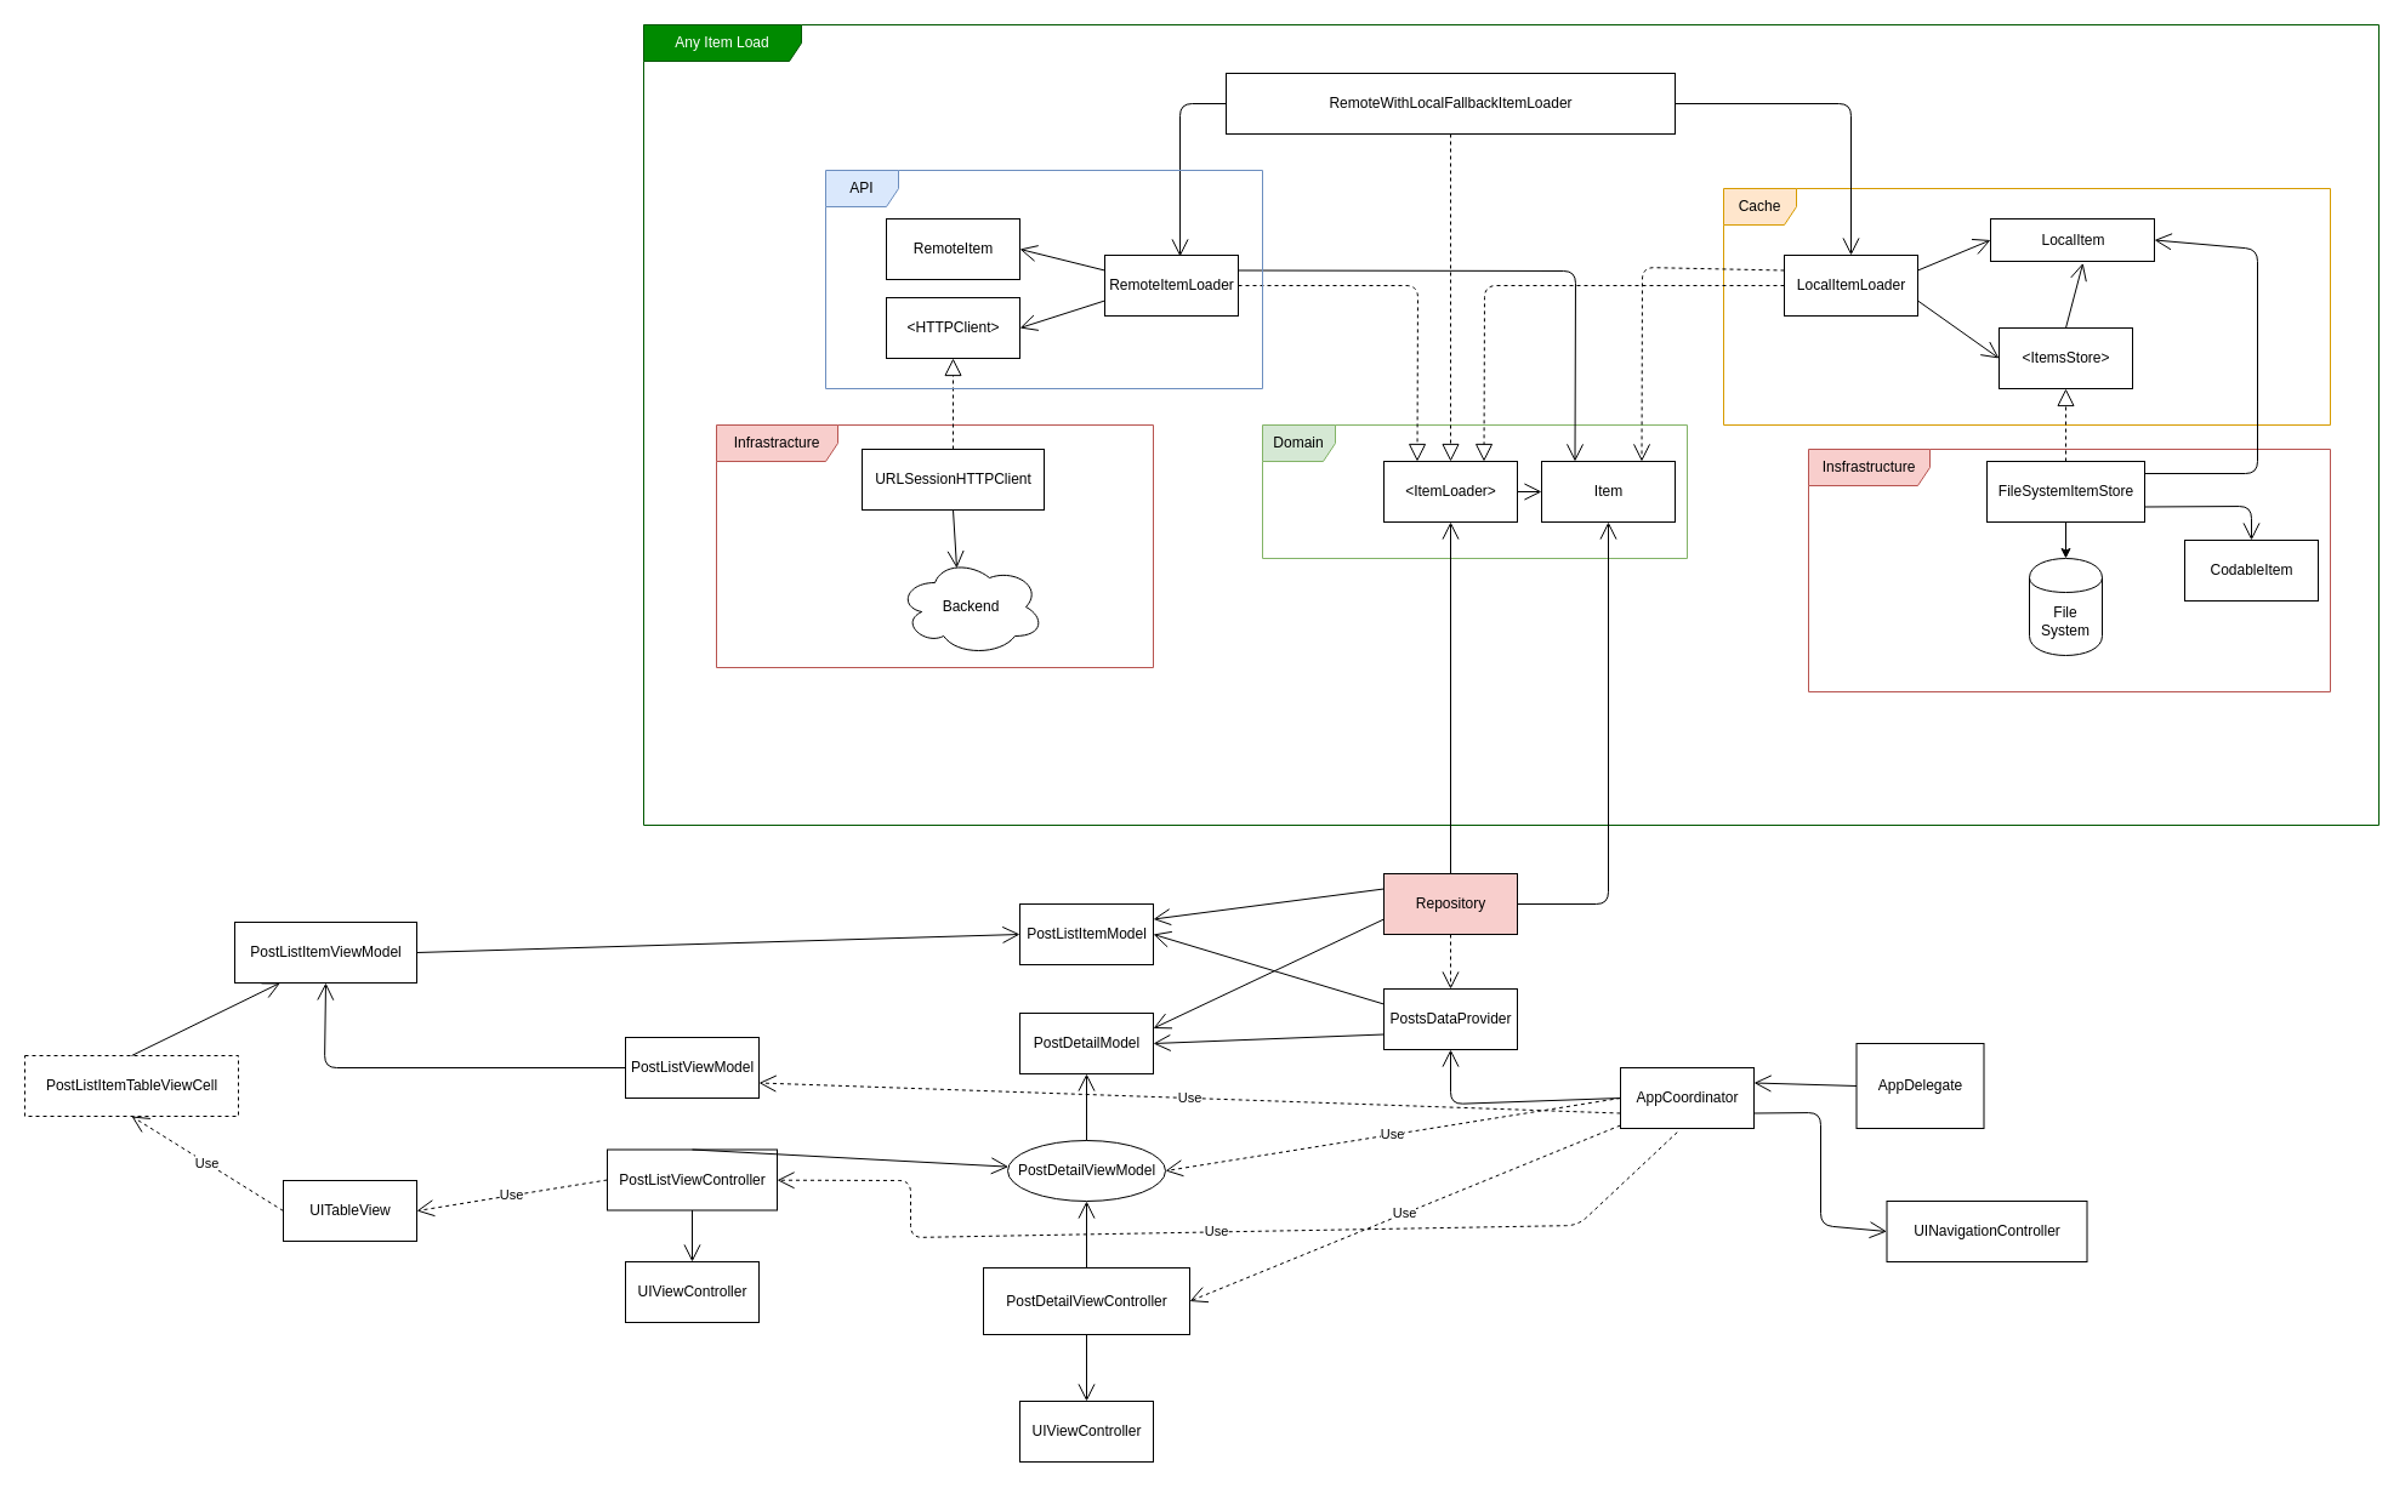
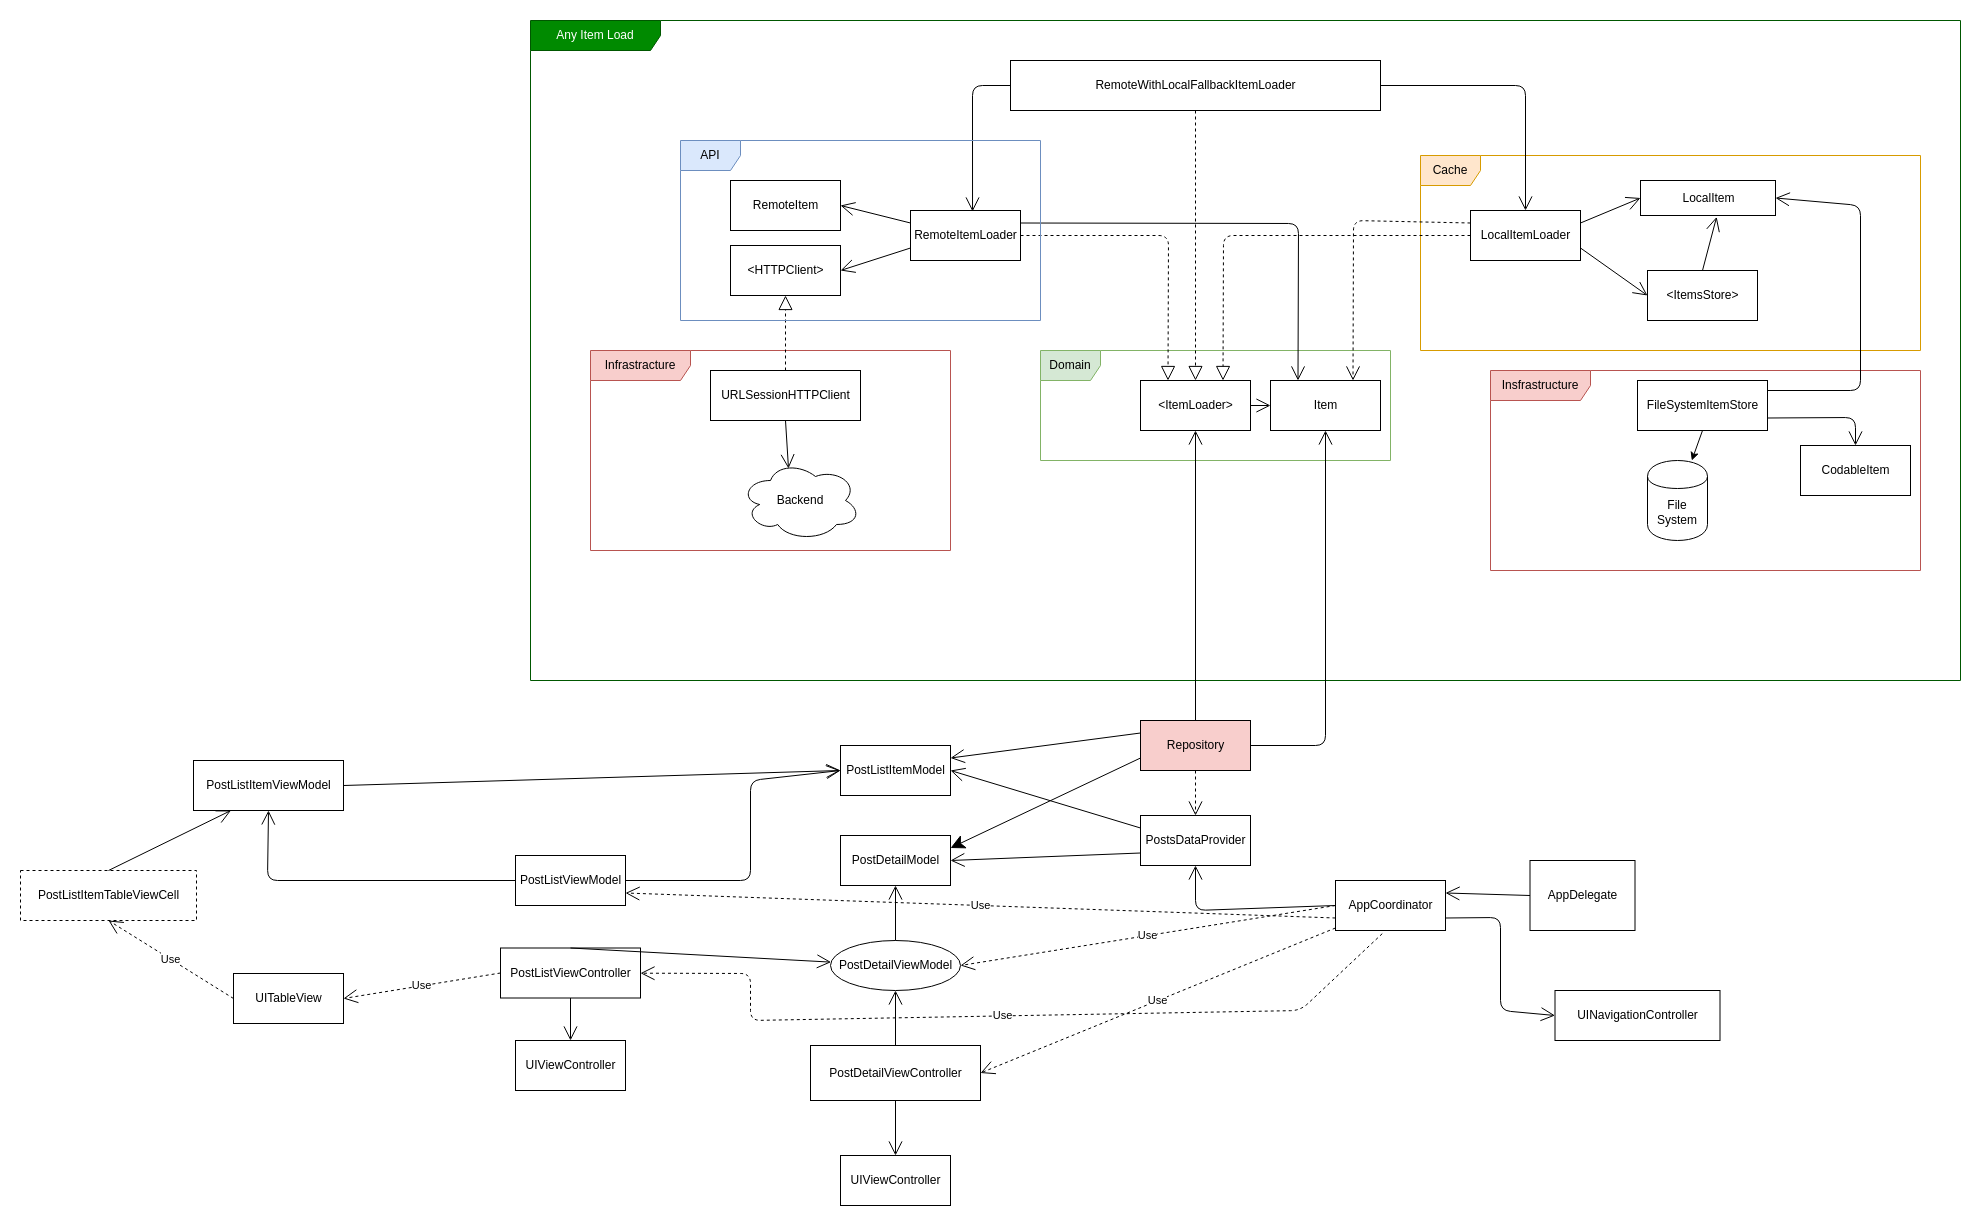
- <mxCell id="35" value="" style="endArrow=block;dashed=1;endFill=0;endSize=12;html=1;exitX=0.5;exitY=0;exitDx=0;exitDy=0;entryX=0.5;entryY=1;entryDx=0;entryDy=0;" edge="1" parent="1" source="34" target="30"><mxGeometry width="160" relative="1" as="geometry"><mxPoint x="2060" y="450" as="sourcePoint" /><mxPoint x="2220" y="450" as="targetPoint" /></mxGeometry></mxCell>
- <mxCell id="37" value="File&lt;br&gt;System&lt;br&gt;" style="shape=cylinder;whiteSpace=wrap;html=1;boundedLbl=1;backgroundOutline=1;" vertex="1" parent="1"><mxGeometry x="1672" y="460" width="60" height="80" as="geometry" /></mxCell>
+ <mxCell id="37" value="File&lt;br&gt;System&lt;br&gt;" style="shape=cylinder;whiteSpace=wrap;html=1;boundedLbl=1;backgroundOutline=1;" vertex="1" parent="1"><mxGeometry x="1647" y="460" width="60" height="80" as="geometry" /></mxCell>
- <mxCell id="58" value="" style="endArrow=open;endFill=1;endSize=12;html=1;exitX=0;exitY=0.75;exitDx=0;exitDy=0;entryX=1;entryY=0.25;entryDx=0;entryDy=0;" edge="1" parent="1" source="16" target="52"><mxGeometry width="160" relative="1" as="geometry"><mxPoint x="1010" y="900" as="sourcePoint" /><mxPoint x="1170" y="900" as="targetPoint" /></mxGeometry></mxCell>
+ <mxCell id="58" value="" style="endArrow=classic;endFill=1;endSize=12;html=1;exitX=0;exitY=0.75;exitDx=0;exitDy=0;entryX=1;entryY=0.25;entryDx=0;entryDy=0;" edge="1" parent="1" source="16" target="52"><mxGeometry width="160" relative="1" as="geometry"><mxPoint x="1010" y="900" as="sourcePoint" /><mxPoint x="1170" y="900" as="targetPoint" /></mxGeometry></mxCell>
+ <mxCell id="56" value="" style="endArrow=open;endFill=1;endSize=12;html=1;exitX=1;exitY=0.5;exitDx=0;exitDy=0;entryX=0;entryY=0.5;entryDx=0;entryDy=0;" edge="1" parent="1" source="55" target="51"><mxGeometry width="160" relative="1" as="geometry"><mxPoint x="910" y="930" as="sourcePoint" /><mxPoint x="890" y="890" as="targetPoint" /><Array as="points"><mxPoint x="750" y="880" /><mxPoint x="750" y="780" /></Array></mxGeometry></mxCell>
